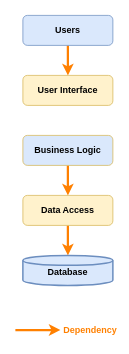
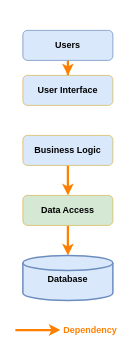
- <mxCell id="3" value="Users" style="rounded=1;whiteSpace=wrap;html=1;fontStyle=1;fillColor=#dae8fc;strokeColor=#6c8ebf;" vertex="1" parent="1"><mxGeometry x="30" y="20" width="120" height="40" as="geometry" /></mxCell>
+ <mxCell id="3" value="Users" style="rounded=1;whiteSpace=wrap;html=1;fontStyle=1;fillColor=#dae8fc;strokeColor=#6c8ebf;" vertex="1" parent="1"><mxGeometry x="30" y="40" width="120" height="40" as="geometry" /></mxCell>
- <mxCell id="4" value="User Interface" style="rounded=1;whiteSpace=wrap;html=1;fontStyle=1;fillColor=#fff2cc;strokeColor=#d6b656;" vertex="1" parent="1"><mxGeometry x="30" y="100" width="120" height="40" as="geometry" /></mxCell>
+ <mxCell id="4" value="User Interface" style="rounded=1;whiteSpace=wrap;html=1;fontStyle=1;fillColor=#dae8fc;strokeColor=#d6b656;" vertex="1" parent="1"><mxGeometry x="30" y="100" width="120" height="40" as="geometry" /></mxCell>
- <mxCell id="8" value="Data Access" style="rounded=1;whiteSpace=wrap;html=1;fontStyle=1;fillColor=#fff2cc;strokeColor=#d6b656;" vertex="1" parent="1"><mxGeometry x="30" y="260" width="120" height="40" as="geometry" /></mxCell>
+ <mxCell id="8" value="Data Access" style="rounded=1;whiteSpace=wrap;html=1;fontStyle=1;fillColor=#d5e8d4;strokeColor=#d6b656;" vertex="1" parent="1"><mxGeometry x="30" y="260" width="120" height="40" as="geometry" /></mxCell>
- <mxCell id="9" value="Database" style="strokeWidth=2;html=1;shape=mxgraph.flowchart.database;whiteSpace=wrap;fontStyle=1;spacingTop=3;fillColor=#dae8fc;strokeColor=#6c8ebf;" vertex="1" parent="1"><mxGeometry x="30" y="340" width="120" height="40" as="geometry" /></mxCell>
+ <mxCell id="9" value="Database" style="strokeWidth=2;html=1;shape=mxgraph.flowchart.database;whiteSpace=wrap;fontStyle=1;spacingTop=3;fillColor=#dae8fc;strokeColor=#6c8ebf;" vertex="1" parent="1"><mxGeometry x="30" y="340" width="120" height="60" as="geometry" /></mxCell>
